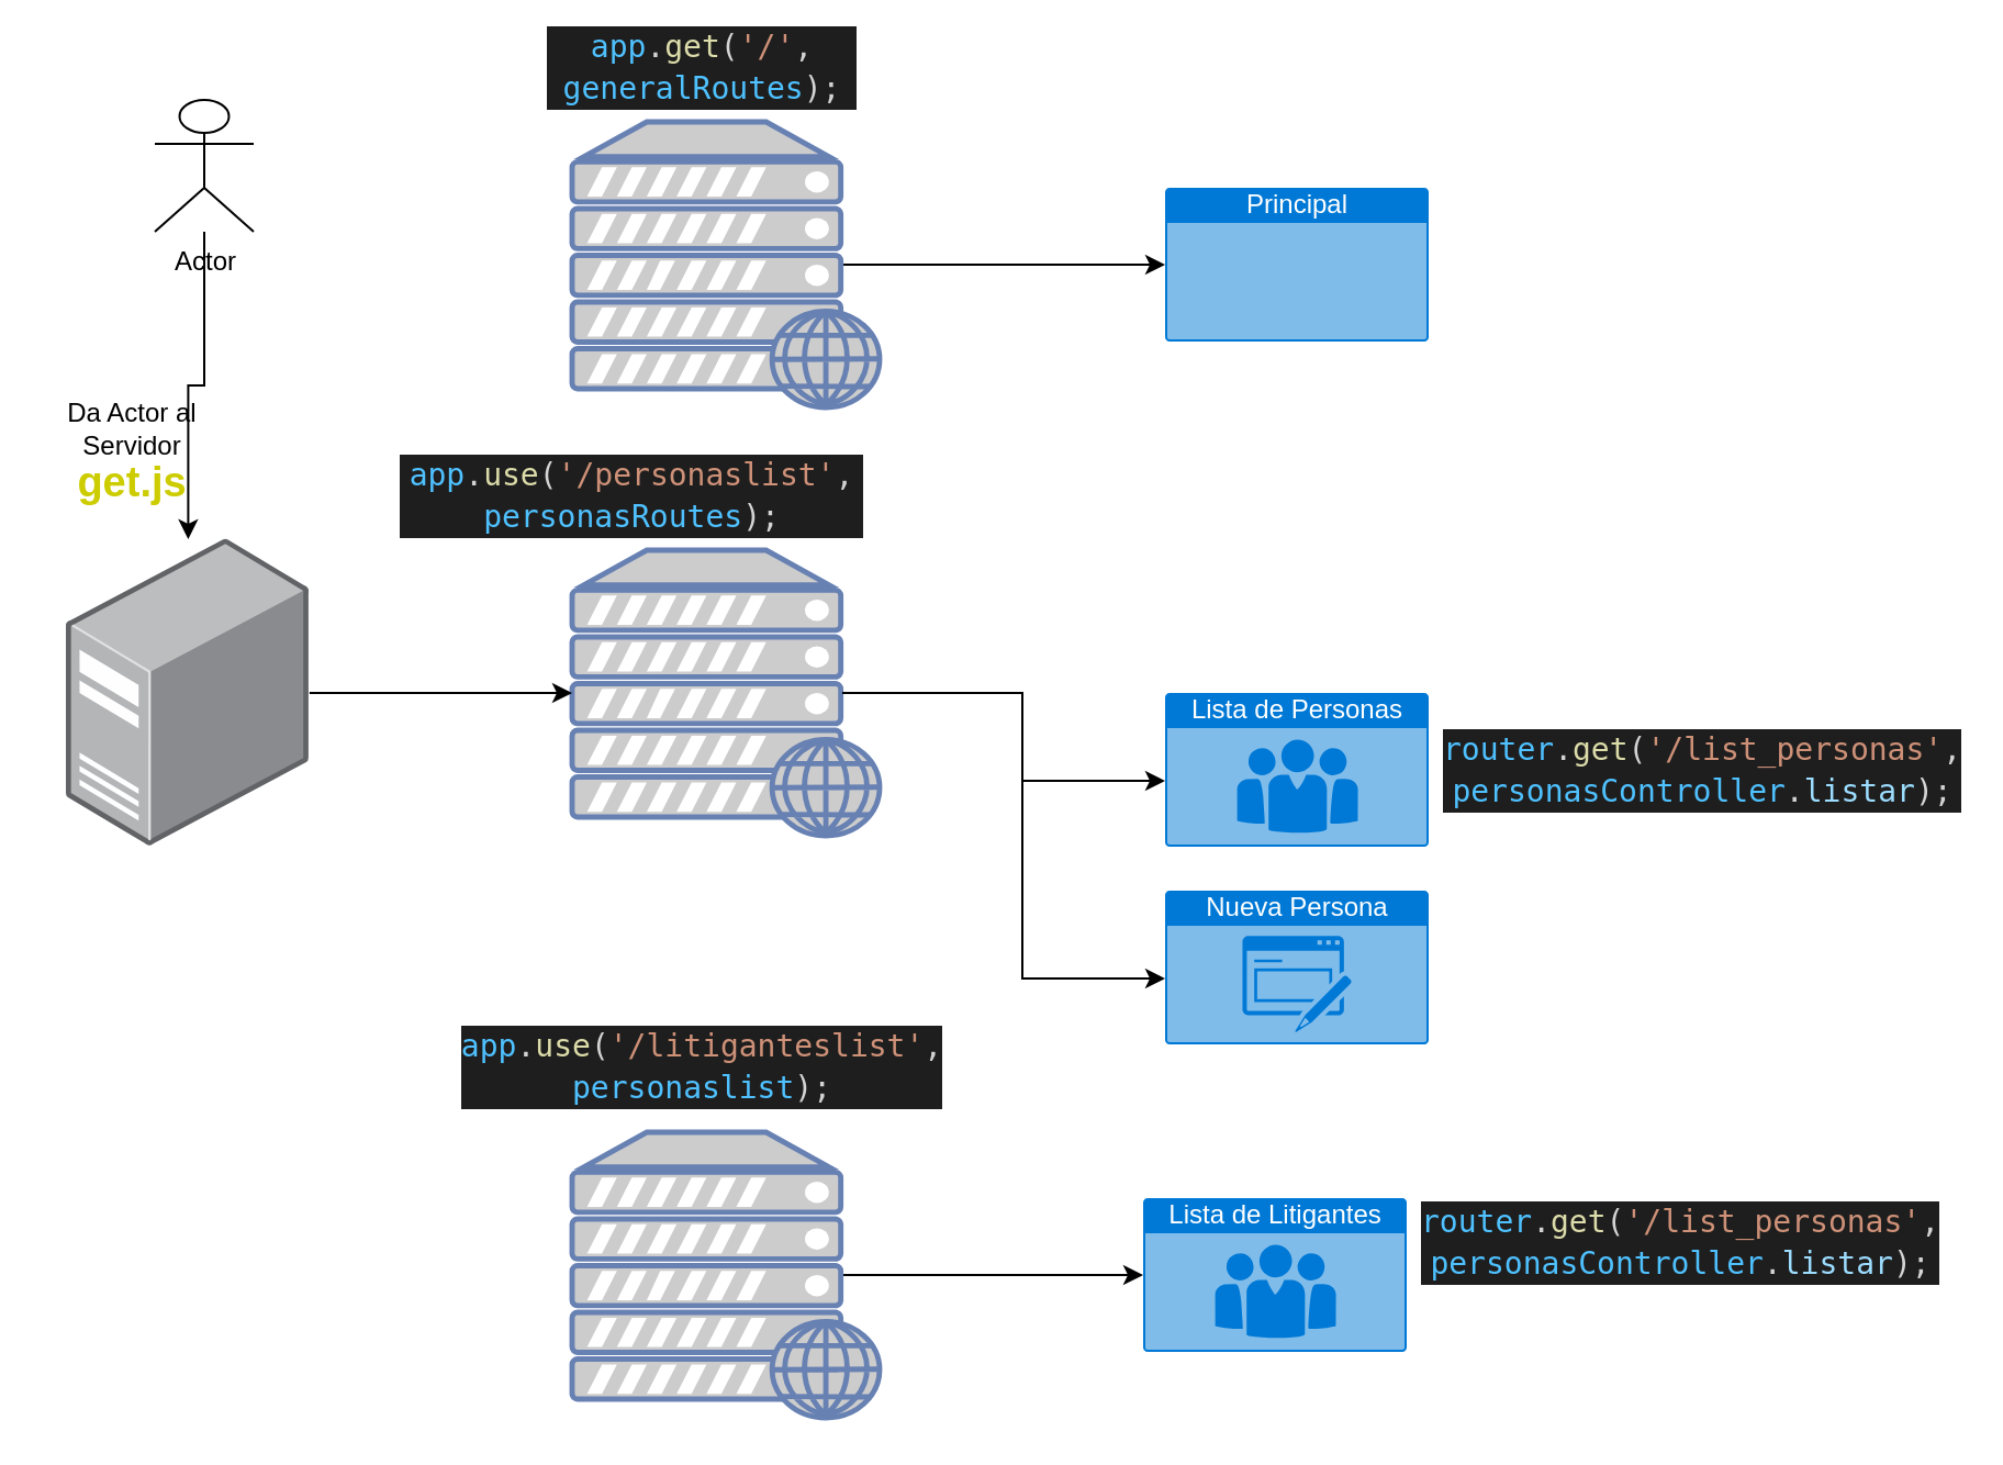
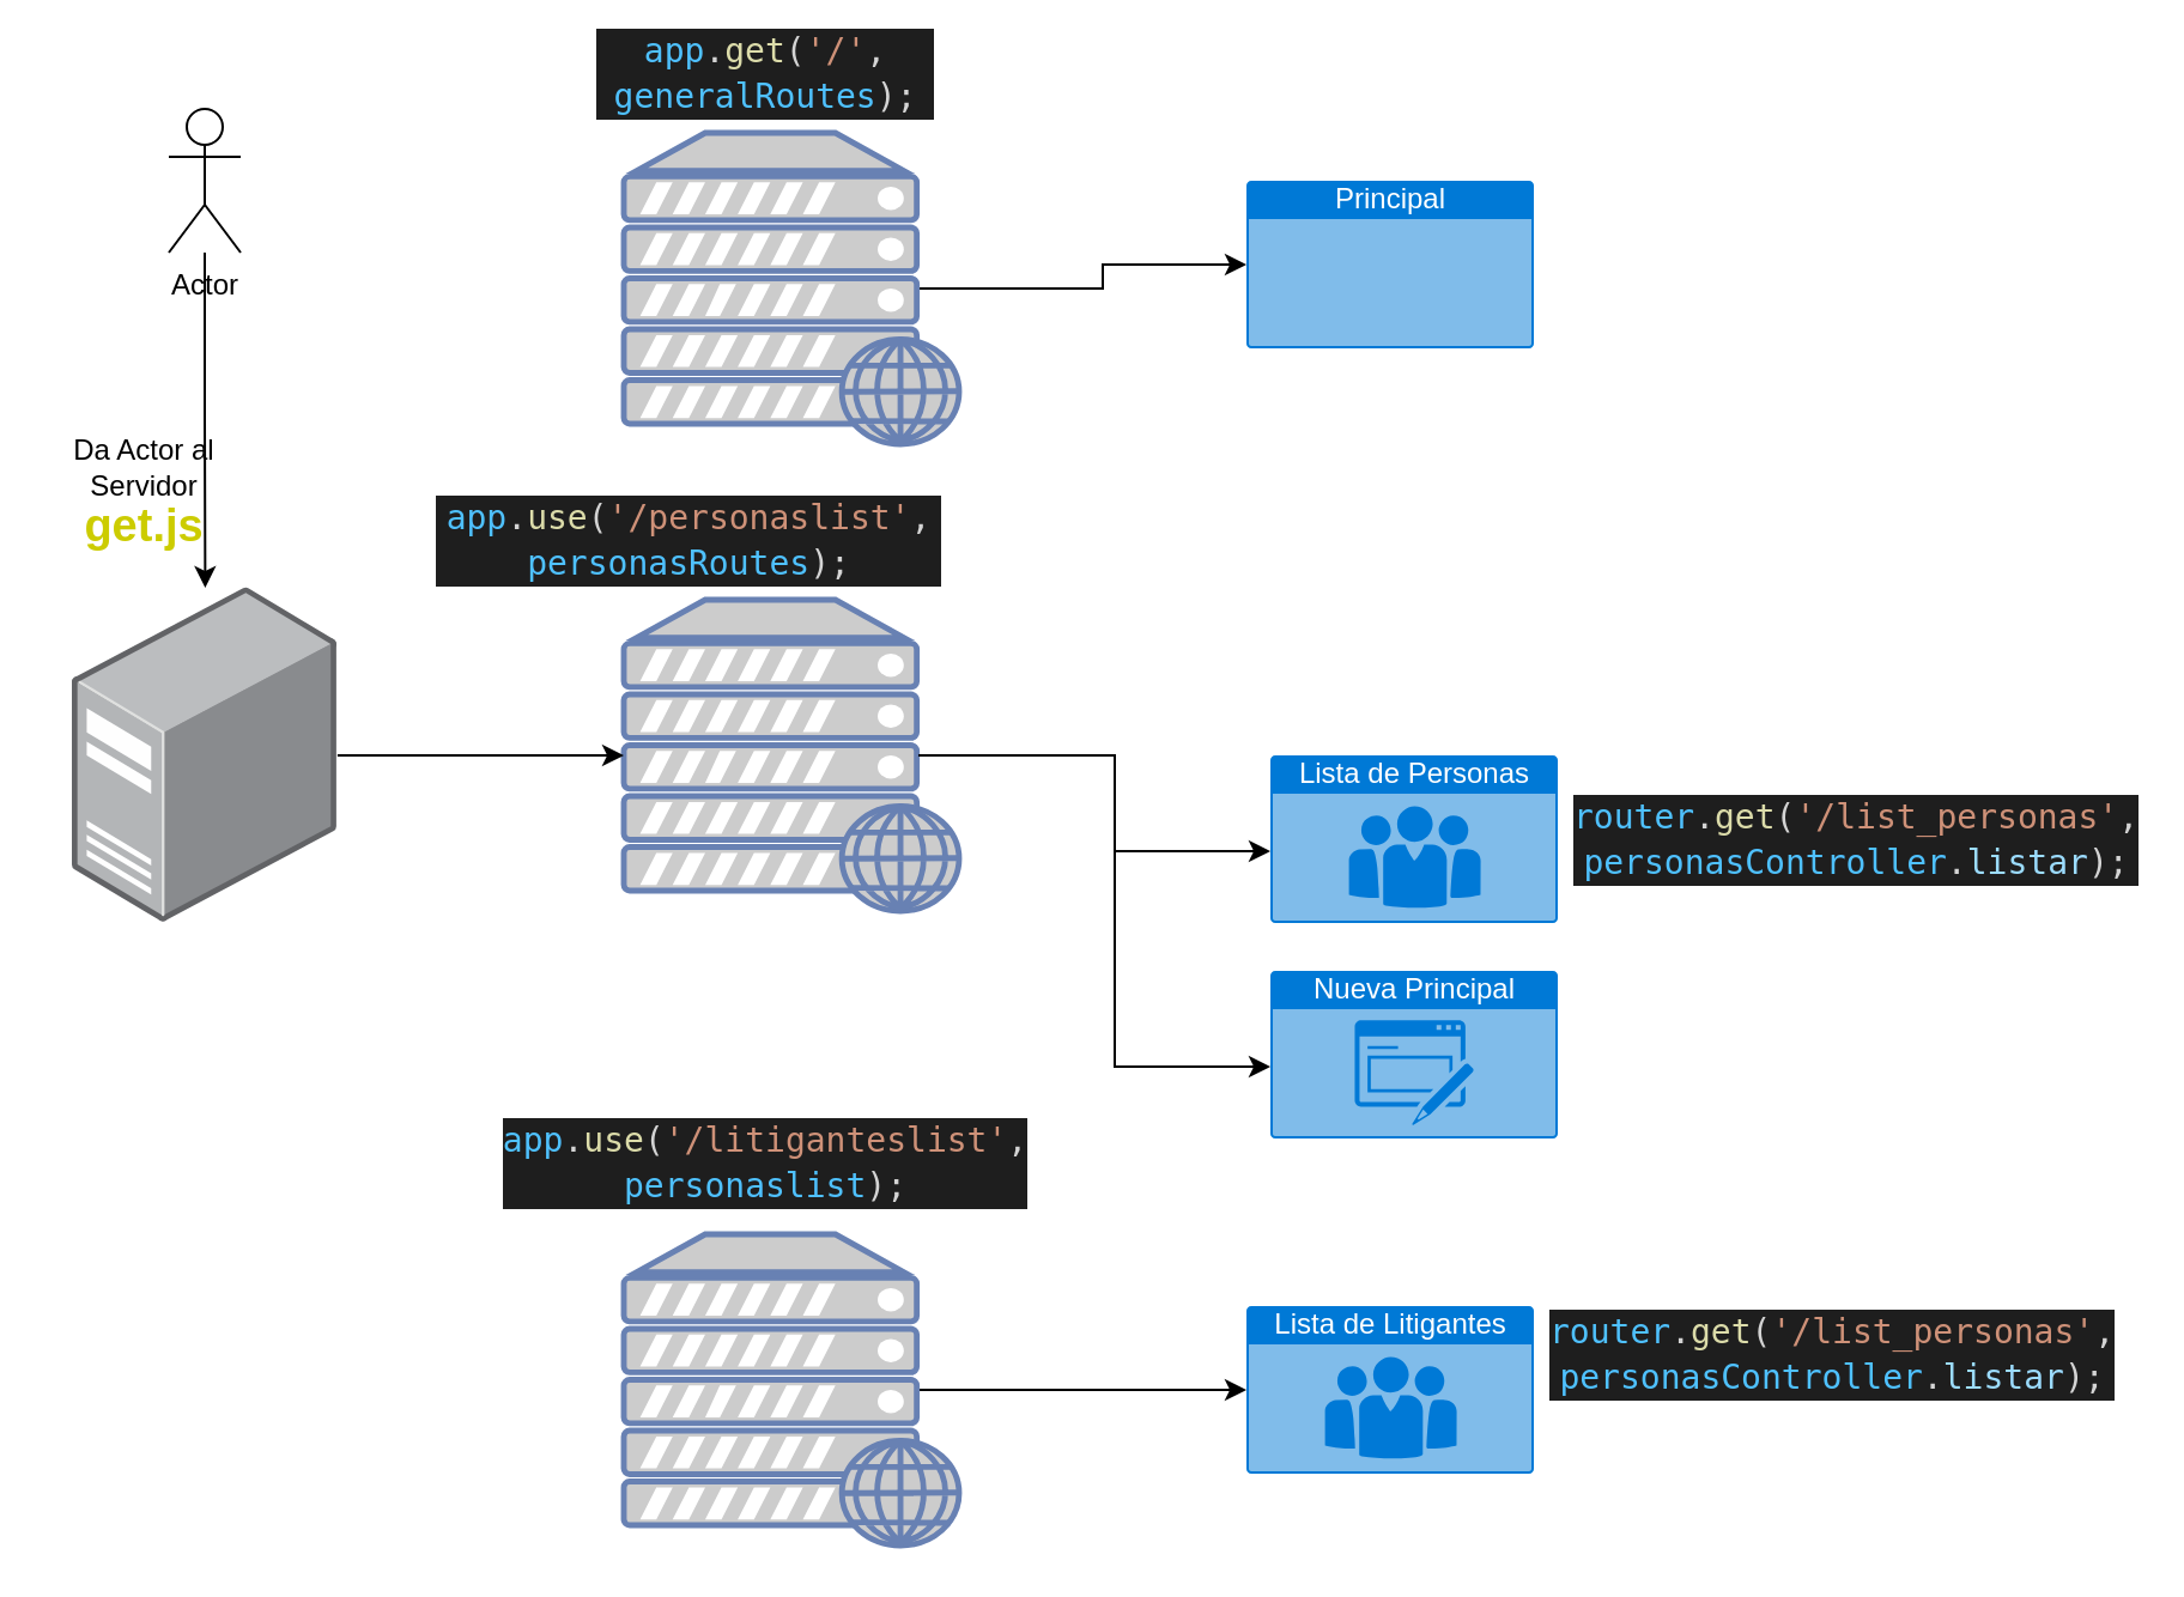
- <mxCell id="3" value="Actor" style="shape=umlActor;verticalLabelPosition=bottom;verticalAlign=top;html=1;outlineConnect=0;" parent="1" vertex="1"><mxGeometry x="70" y="45" width="45" height="60" as="geometry" /></mxCell>
+ <mxCell id="3" value="Actor" style="shape=umlActor;verticalLabelPosition=bottom;verticalAlign=top;html=1;outlineConnect=0;" parent="1" vertex="1"><mxGeometry x="70" y="45" width="30" height="60" as="geometry" /></mxCell>
- <mxCell id="6" value="Principal" style="html=1;strokeColor=none;fillColor=#0079D6;labelPosition=center;verticalLabelPosition=middle;verticalAlign=top;align=center;fontSize=12;outlineConnect=0;spacingTop=-6;fontColor=#FFFFFF;shape=mxgraph.sitemap.page;" parent="1" vertex="1"><mxGeometry x="530" y="85" width="120" height="70" as="geometry" /></mxCell>
+ <mxCell id="6" value="Principal" style="html=1;strokeColor=none;fillColor=#0079D6;labelPosition=center;verticalLabelPosition=middle;verticalAlign=top;align=center;fontSize=12;outlineConnect=0;spacingTop=-6;fontColor=#FFFFFF;shape=mxgraph.sitemap.page;" parent="1" vertex="1"><mxGeometry x="520" y="75" width="120" height="70" as="geometry" /></mxCell>
- <mxCell id="7" value="Nueva Persona" style="html=1;strokeColor=none;fillColor=#0079D6;labelPosition=center;verticalLabelPosition=middle;verticalAlign=top;align=center;fontSize=12;outlineConnect=0;spacingTop=-6;fontColor=#FFFFFF;shape=mxgraph.sitemap.form;" parent="1" vertex="1"><mxGeometry x="530" y="405" width="120" height="70" as="geometry" /></mxCell>
+ <mxCell id="7" value="Nueva Principal" style="html=1;strokeColor=none;fillColor=#0079D6;labelPosition=center;verticalLabelPosition=middle;verticalAlign=top;align=center;fontSize=12;outlineConnect=0;spacingTop=-6;fontColor=#FFFFFF;shape=mxgraph.sitemap.form;" parent="1" vertex="1"><mxGeometry x="530" y="405" width="120" height="70" as="geometry" /></mxCell>
